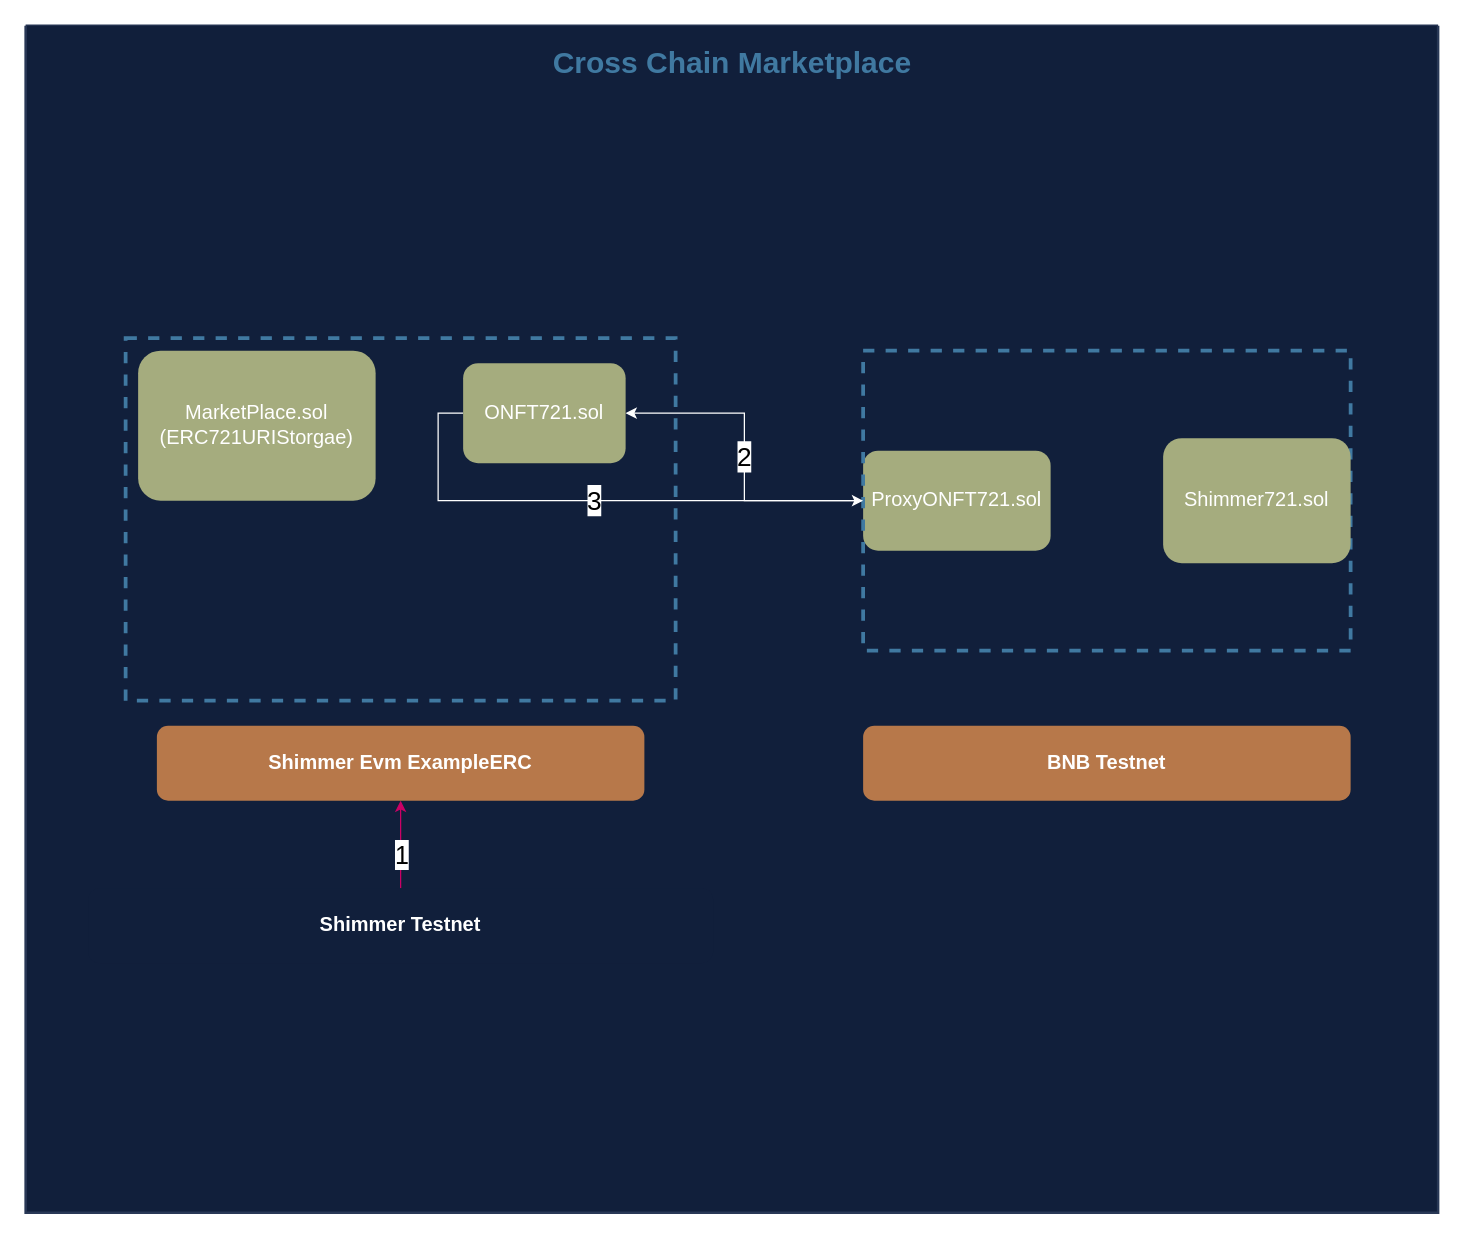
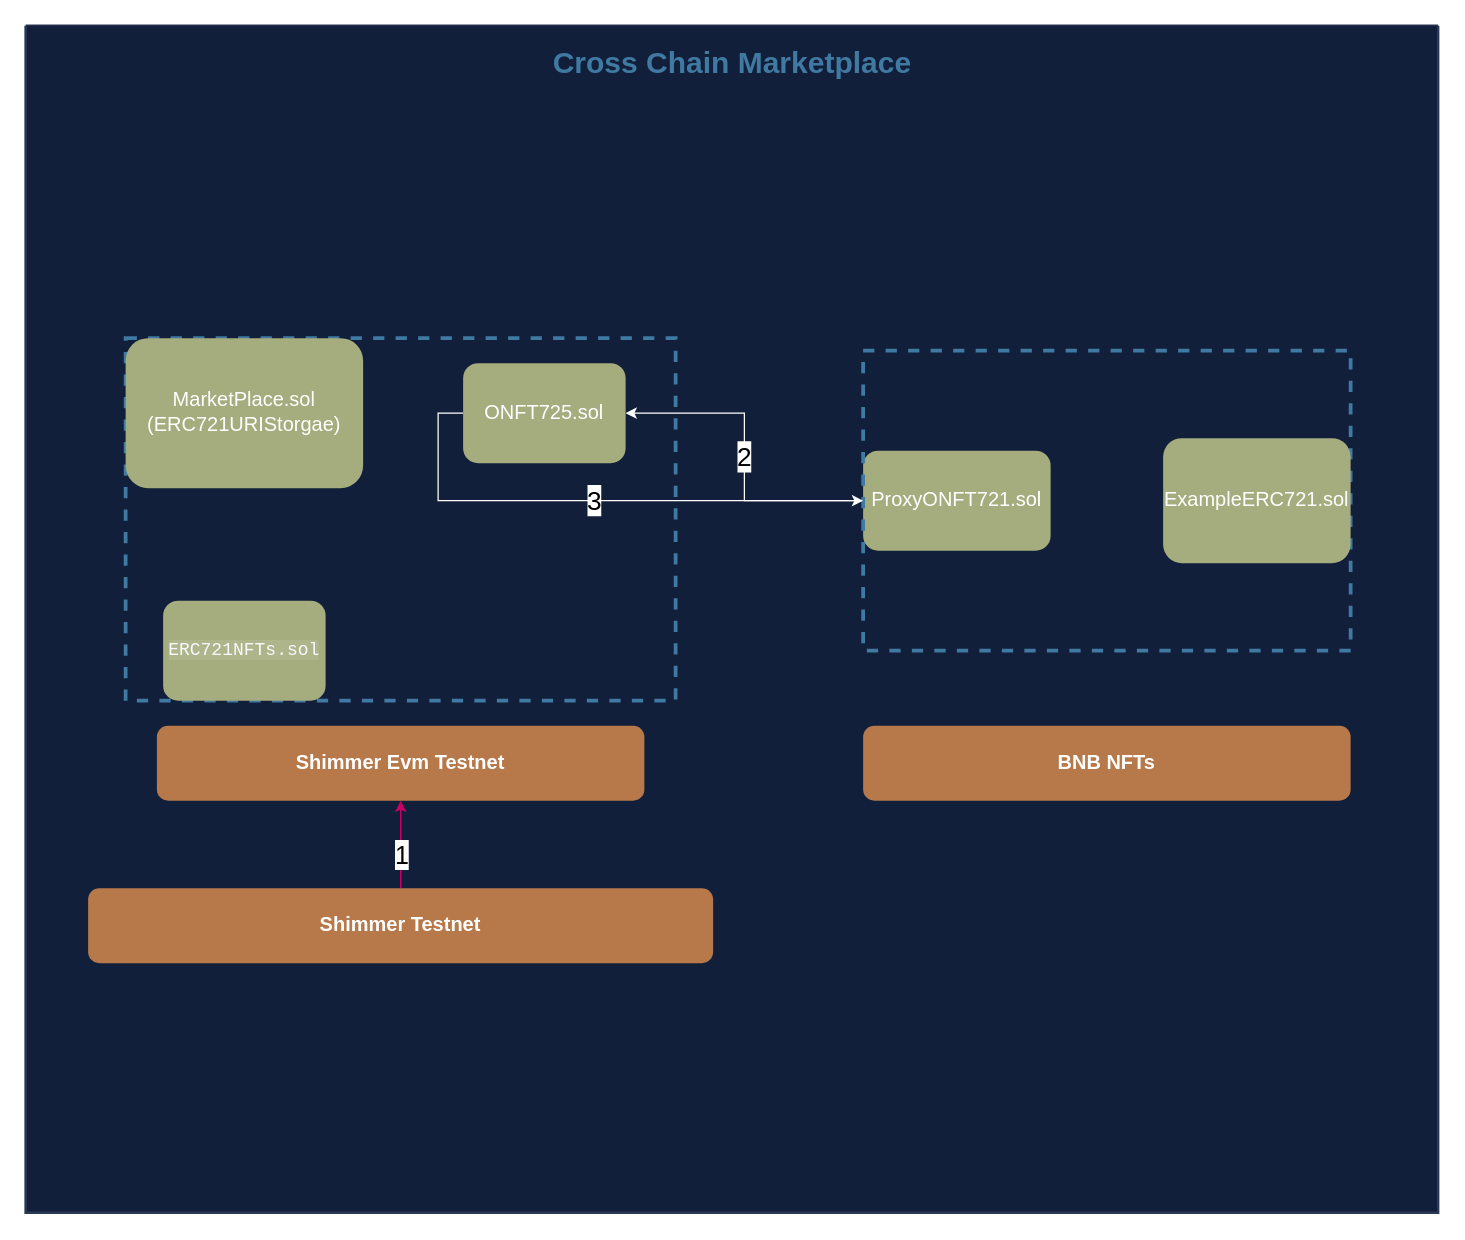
- <mxCell id="17" value="ONFT721.sol" style="rounded=1;whiteSpace=wrap;html=1;fontFamily=Helvetica;fontSize=16;fillColor=#A5AC7E;spacingBottom=3;strokeColor=none;fontColor=#FFFFFF;" parent="2" vertex="1"><mxGeometry x="350" y="270" width="130" height="80" as="geometry" /></mxCell>
+ <mxCell id="17" value="ONFT725.sol" style="rounded=1;whiteSpace=wrap;html=1;fontFamily=Helvetica;fontSize=16;fillColor=#A5AC7E;spacingBottom=3;strokeColor=none;fontColor=#FFFFFF;" parent="2" vertex="1"><mxGeometry x="350" y="270" width="130" height="80" as="geometry" /></mxCell>
- <mxCell id="12" value="MarketPlace.sol&lt;div&gt;(ERC721URIStorgae)&lt;/div&gt;" style="rounded=1;whiteSpace=wrap;html=1;fontFamily=Helvetica;fontSize=16;fillColor=#A5AC7E;spacingBottom=3;strokeColor=none;fontColor=#FFFFFF;" parent="2" vertex="1"><mxGeometry x="90" y="260" width="190" height="120" as="geometry" /></mxCell>
+ <mxCell id="12" value="MarketPlace.sol&lt;div&gt;(ERC721URIStorgae)&lt;/div&gt;" style="rounded=1;whiteSpace=wrap;html=1;fontFamily=Helvetica;fontSize=16;fillColor=#A5AC7E;spacingBottom=3;strokeColor=none;fontColor=#FFFFFF;" parent="2" vertex="1"><mxGeometry x="80" y="250" width="190" height="120" as="geometry" /></mxCell>
- <mxCell id="18" value="Shimmer721.sol" style="rounded=1;whiteSpace=wrap;html=1;fontFamily=Helvetica;fontSize=16;fillColor=#A5AC7E;spacingBottom=3;strokeColor=none;fontColor=#FFFFFF;" parent="2" vertex="1"><mxGeometry x="910" y="330" width="150" height="100" as="geometry" /></mxCell>
+ <mxCell id="18" value="ExampleERC721.sol" style="rounded=1;whiteSpace=wrap;html=1;fontFamily=Helvetica;fontSize=16;fillColor=#A5AC7E;spacingBottom=3;strokeColor=none;fontColor=#FFFFFF;" parent="2" vertex="1"><mxGeometry x="910" y="330" width="150" height="100" as="geometry" /></mxCell>
+ <mxCell id="19" value="&lt;span style=&quot;color: rgb(247, 249, 253); font-family: SFMono-Regular, Menlo, Monaco, Consolas, &amp;quot;Liberation Mono&amp;quot;, &amp;quot;Courier New&amp;quot;, monospace; font-size: 14.4px; text-align: start; background-color: rgba(255, 255, 255, 0.1);&quot;&gt;ERC721NFTs.sol&lt;/span&gt;" style="rounded=1;whiteSpace=wrap;html=1;fontFamily=Helvetica;fontSize=16;fillColor=#A5AC7E;spacingBottom=3;strokeColor=none;fontColor=#FFFFFF;" parent="2" vertex="1"><mxGeometry x="110" y="460" width="130" height="80" as="geometry" /></mxCell>
- <mxCell id="9" value="&lt;span style=&quot;line-height: 1; font-size: 16px;&quot;&gt;&lt;font style=&quot;font-size: 16px;&quot;&gt;&lt;b&gt;Shimmer Evm ExampleERC&lt;/b&gt;&lt;br style=&quot;font-size: 16px;&quot;&gt;&lt;/font&gt;&lt;/span&gt;" style="rounded=1;whiteSpace=wrap;html=1;fontFamily=Helvetica;fontSize=16;fillColor=#B7784A;spacingBottom=3;strokeColor=none;fontColor=#FFFFFF;" parent="2" vertex="1"><mxGeometry x="105" y="560" width="390" height="60" as="geometry" /></mxCell>
+ <mxCell id="9" value="&lt;span style=&quot;line-height: 1; font-size: 16px;&quot;&gt;&lt;font style=&quot;font-size: 16px;&quot;&gt;&lt;b&gt;Shimmer Evm Testnet&lt;/b&gt;&lt;br style=&quot;font-size: 16px;&quot;&gt;&lt;/font&gt;&lt;/span&gt;" style="rounded=1;whiteSpace=wrap;html=1;fontFamily=Helvetica;fontSize=16;fillColor=#B7784A;spacingBottom=3;strokeColor=none;fontColor=#FFFFFF;" parent="2" vertex="1"><mxGeometry x="105" y="560" width="390" height="60" as="geometry" /></mxCell>
- <mxCell id="10" value="&lt;span style=&quot;line-height: 1; font-size: 16px;&quot;&gt;&lt;font style=&quot;font-size: 16px;&quot;&gt;&lt;b&gt;BNB Testnet&lt;/b&gt;&lt;/font&gt;&lt;/span&gt;" style="rounded=1;whiteSpace=wrap;html=1;fontFamily=Helvetica;fontSize=16;fillColor=#B7784A;spacingBottom=3;strokeColor=none;fontColor=#FFFFFF;" parent="2" vertex="1"><mxGeometry x="670" y="560" width="390" height="60" as="geometry" /></mxCell>
+ <mxCell id="10" value="&lt;span style=&quot;line-height: 1; font-size: 16px;&quot;&gt;&lt;font style=&quot;font-size: 16px;&quot;&gt;&lt;b&gt;BNB NFTs&lt;/b&gt;&lt;/font&gt;&lt;/span&gt;" style="rounded=1;whiteSpace=wrap;html=1;fontFamily=Helvetica;fontSize=16;fillColor=#B7784A;spacingBottom=3;strokeColor=none;fontColor=#FFFFFF;" parent="2" vertex="1"><mxGeometry x="670" y="560" width="390" height="60" as="geometry" /></mxCell>
- <mxCell id="8" value="&lt;span style=&quot;line-height: 1; font-size: 16px;&quot;&gt;&lt;font style=&quot;font-size: 16px;&quot;&gt;&lt;b&gt;Shimmer Testnet&lt;/b&gt;&lt;/font&gt;&lt;/span&gt;" style="rounded=1;whiteSpace=wrap;html=1;fontFamily=Helvetica;fontSize=16;fillColor=#111f3b;spacingBottom=3;strokeColor=none;fontColor=#FFFFFF;" parent="2" vertex="1"><mxGeometry x="50" y="690" width="500" height="60" as="geometry" /></mxCell>
+ <mxCell id="8" value="&lt;span style=&quot;line-height: 1; font-size: 16px;&quot;&gt;&lt;font style=&quot;font-size: 16px;&quot;&gt;&lt;b&gt;Shimmer Testnet&lt;/b&gt;&lt;/font&gt;&lt;/span&gt;" style="rounded=1;whiteSpace=wrap;html=1;fontFamily=Helvetica;fontSize=16;fillColor=#B7784A;spacingBottom=3;strokeColor=none;fontColor=#FFFFFF;" parent="2" vertex="1"><mxGeometry x="50" y="690" width="500" height="60" as="geometry" /></mxCell>
